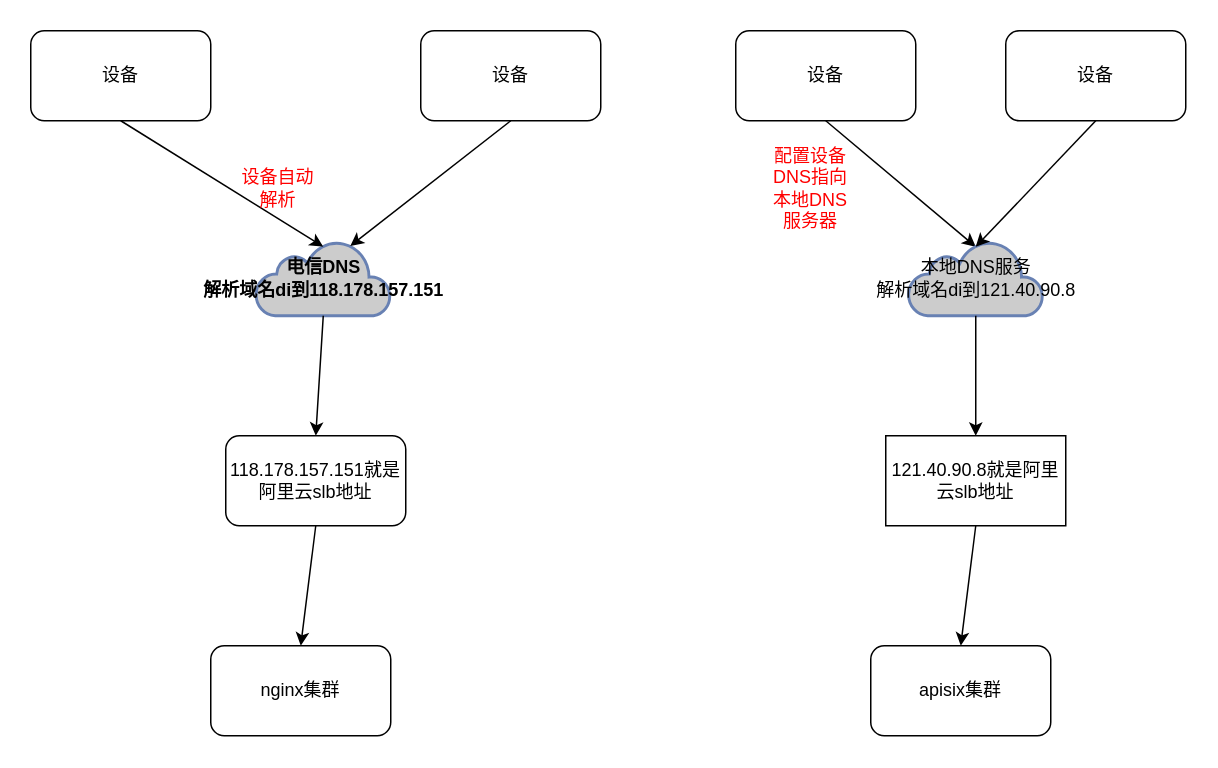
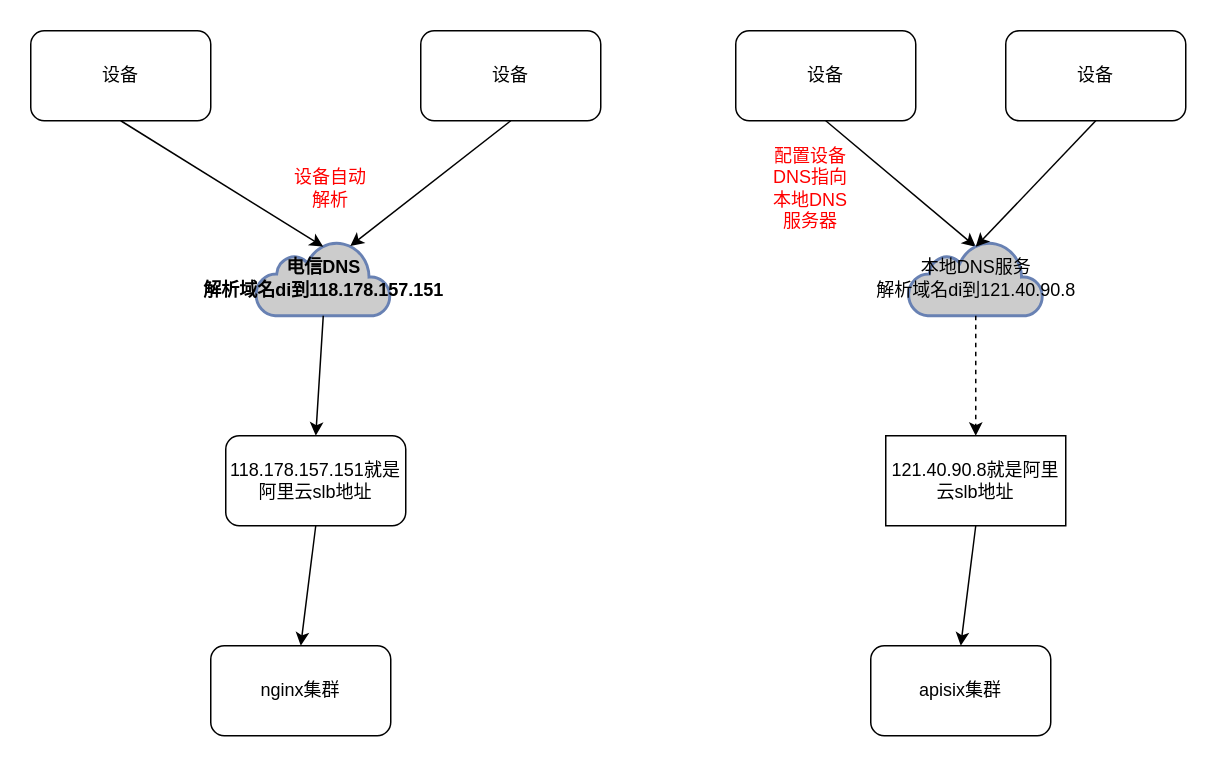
- <mxCell id="21" value="设备自动解析" style="text;html=1;strokeColor=none;fillColor=none;align=center;verticalAlign=middle;whiteSpace=wrap;rounded=0;fontColor=#FF0000;" vertex="1" parent="1"><mxGeometry x="155" y="110" width="60" height="30" as="geometry" /></mxCell>
+ <mxCell id="21" value="设备自动解析" style="text;html=1;strokeColor=none;fillColor=none;align=center;verticalAlign=middle;whiteSpace=wrap;rounded=0;fontColor=#FF0000;" vertex="1" parent="1"><mxGeometry x="190" y="110" width="60" height="30" as="geometry" /></mxCell>
- <mxCell id="20" value="" style="endArrow=classic;html=1;rounded=0;fontColor=#000000;exitX=0.5;exitY=1;exitDx=0;exitDy=0;exitPerimeter=0;entryX=0.5;entryY=0;entryDx=0;entryDy=0;" edge="1" parent="1" source="14" target="17"><mxGeometry width="50" height="50" relative="1" as="geometry"><mxPoint x="245" y="220" as="sourcePoint" /><mxPoint x="220" y="300" as="targetPoint" /></mxGeometry></mxCell>
+ <mxCell id="20" value="" style="endArrow=classic;html=1;rounded=0;fontColor=#000000;exitX=0.5;exitY=1;exitDx=0;exitDy=0;exitPerimeter=0;entryX=0.5;entryY=0;entryDx=0;entryDy=0;dashed=1;" edge="1" parent="1" source="14" target="17"><mxGeometry width="50" height="50" relative="1" as="geometry"><mxPoint x="245" y="220" as="sourcePoint" /><mxPoint x="220" y="300" as="targetPoint" /></mxGeometry></mxCell>
